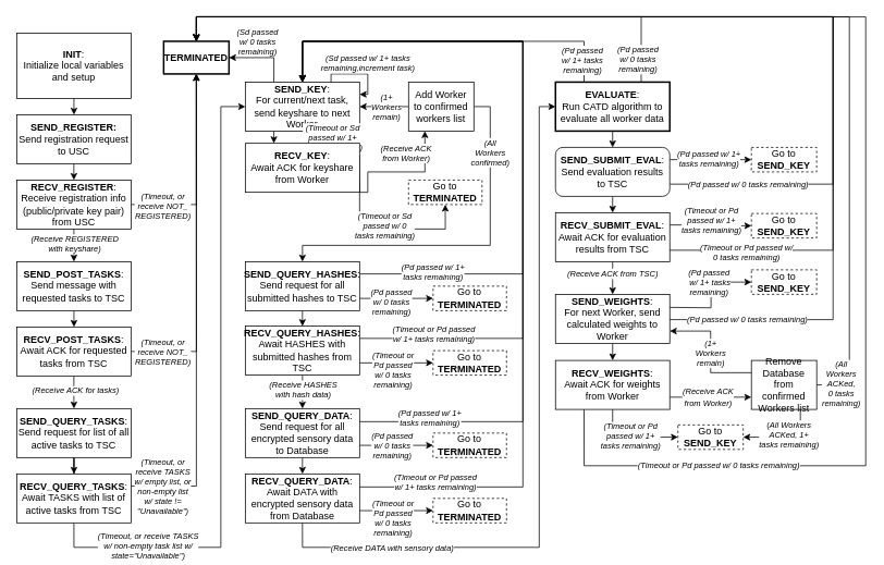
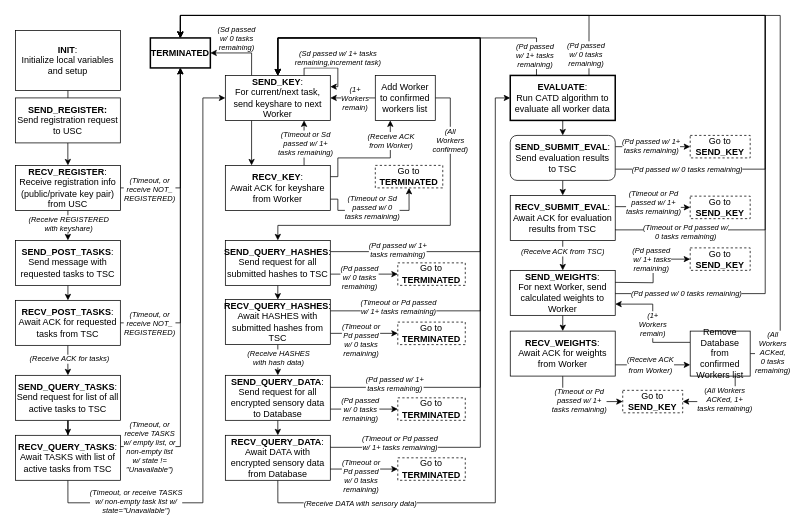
- <mxCell id="5" value="&lt;div&gt;&lt;b&gt;SEND_REGISTER: &lt;/b&gt;&lt;br&gt;&lt;/div&gt;&lt;div&gt;Send registration request to USC&lt;/div&gt;" style="rounded=0;whiteSpace=wrap;html=1;" vertex="1" parent="1"><mxGeometry x="20" y="140" width="140" height="60" as="geometry" /></mxCell>
+ <mxCell id="5" value="&lt;div&gt;&lt;b&gt;SEND_REGISTER: &lt;/b&gt;&lt;br&gt;&lt;/div&gt;&lt;div&gt;Send registration request to USC&lt;/div&gt;" style="rounded=0;whiteSpace=wrap;html=1;" vertex="1" parent="1"><mxGeometry x="20" y="130" width="140" height="60" as="geometry" /></mxCell>
- <mxCell id="35" value="&lt;div&gt;&lt;b&gt;RECV_KEY&lt;/b&gt;:&lt;/div&gt;&lt;div&gt;Await ACK for keyshare from Worker&lt;br&gt;&lt;/div&gt;" style="rounded=0;whiteSpace=wrap;html=1;" vertex="1" parent="1"><mxGeometry x="300.05" y="175" width="140" height="60" as="geometry" /></mxCell>
+ <mxCell id="35" value="&lt;div&gt;&lt;b&gt;RECV_KEY&lt;/b&gt;:&lt;/div&gt;&lt;div&gt;Await ACK for keyshare from Worker&lt;br&gt;&lt;/div&gt;" style="rounded=0;whiteSpace=wrap;html=1;" vertex="1" parent="1"><mxGeometry x="300.05" y="220" width="140" height="60" as="geometry" /></mxCell>
- <mxCell id="81" style="edgeStyle=orthogonalEdgeStyle;rounded=0;orthogonalLoop=1;jettySize=auto;html=1;exitX=0.25;exitY=1;exitDx=0;exitDy=0;entryX=0.5;entryY=0;entryDx=0;entryDy=0;" edge="1" parent="1" source="83" target="84"><mxGeometry relative="1" as="geometry"><Array as="points"><mxPoint x="715.05" y="570" /><mxPoint x="1060.05" y="570" /><mxPoint x="1060.05" y="20" /><mxPoint x="240.05" y="20" /></Array></mxGeometry></mxCell>
- <mxCell id="82" value="&lt;div style=&quot;font-size: 10px;&quot;&gt;&lt;font style=&quot;font-size: 10px;&quot;&gt;&lt;i&gt;(Timeout or Pd passed w/ 0 tasks remaining)&lt;br&gt;&lt;/i&gt;&lt;/font&gt;&lt;/div&gt;" style="edgeLabel;html=1;align=center;verticalAlign=middle;resizable=0;points=[];" vertex="1" connectable="0" parent="81"><mxGeometry x="-0.816" y="1" relative="1" as="geometry"><mxPoint x="66" as="offset" /></mxGeometry></mxCell>
